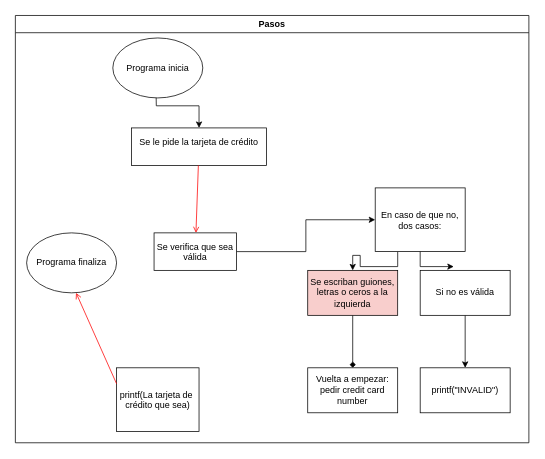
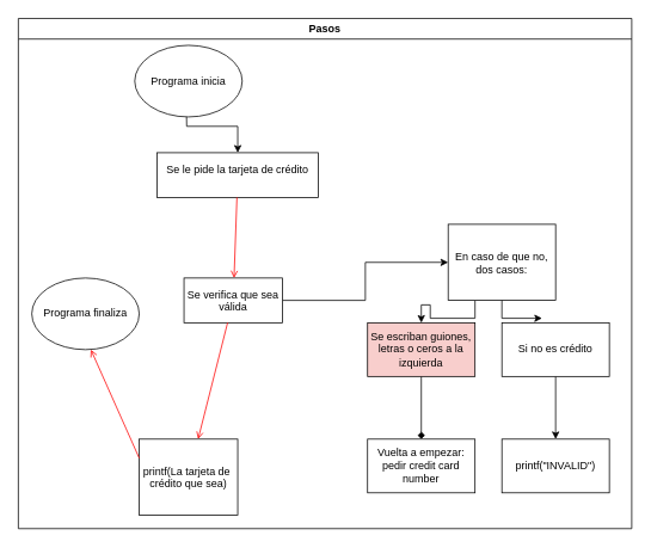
- <mxCell id="14" value="Si no es válida" style="rounded=0;whiteSpace=wrap;html=1;" vertex="1" parent="2"><mxGeometry x="540" y="340" width="120" height="60" as="geometry" /></mxCell>
+ <mxCell id="14" value="Si no es crédito" style="rounded=0;whiteSpace=wrap;html=1;" vertex="1" parent="2"><mxGeometry x="540" y="340" width="120" height="60" as="geometry" /></mxCell>
+ <mxCell id="8" value="" style="endArrow=open;strokeColor=#FF0000;endFill=1;rounded=0" parent="2" source="5" target="7" edge="1"><mxGeometry relative="1" as="geometry" /></mxCell>
